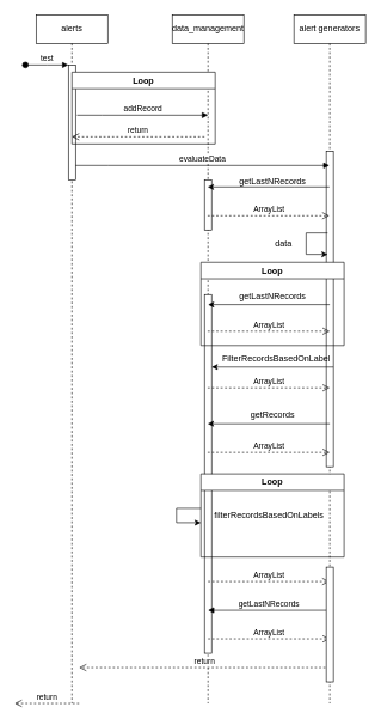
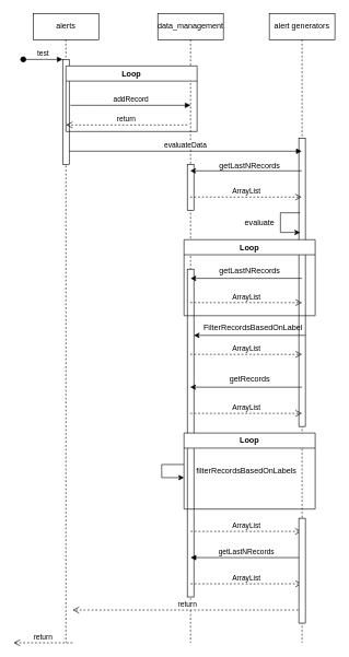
- <mxCell id="18" value="data" style="text;html=1;align=center;verticalAlign=middle;resizable=0;points=[];autosize=1;strokeColor=none;fillColor=none;" vertex="1" parent="1"><mxGeometry x="360" y="324" width="70" height="30" as="geometry" /></mxCell>
+ <mxCell id="18" value="evaluate" style="text;html=1;align=center;verticalAlign=middle;resizable=0;points=[];autosize=1;strokeColor=none;fillColor=none;" vertex="1" parent="1"><mxGeometry x="360" y="324" width="70" height="30" as="geometry" /></mxCell>
